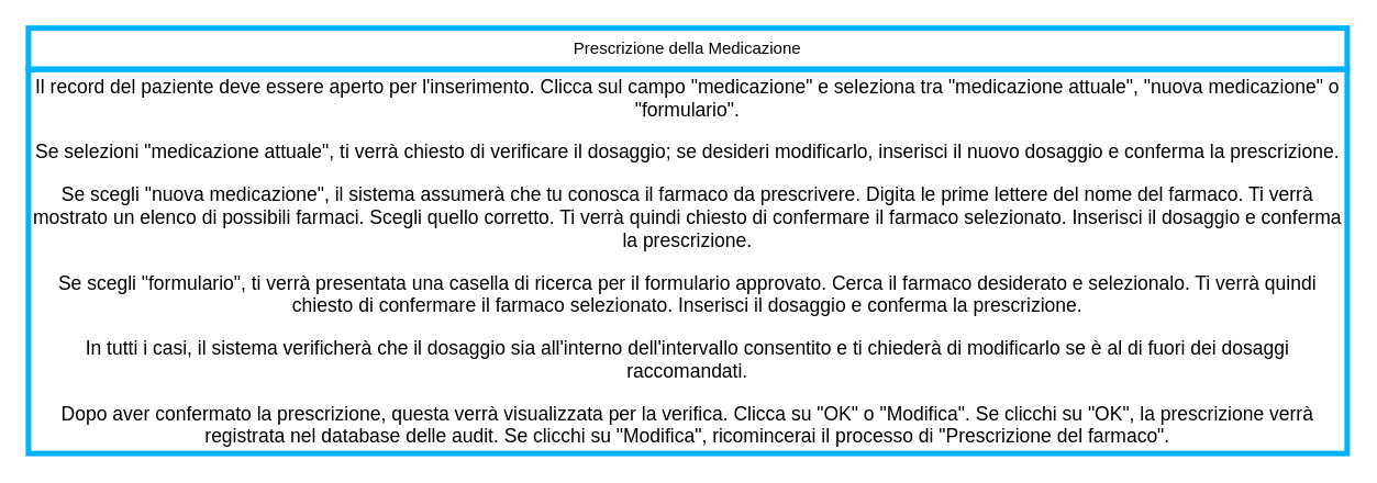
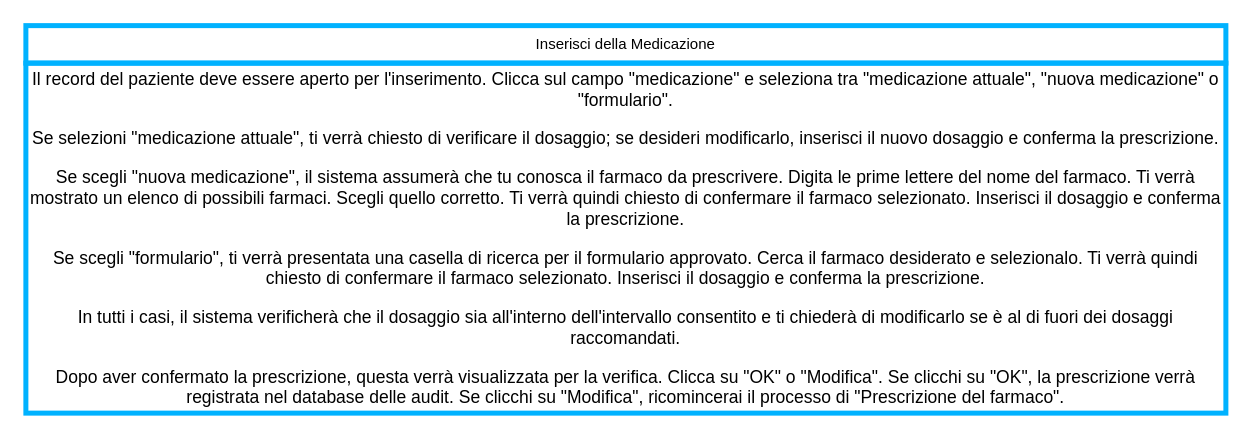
- <mxCell id="3" value="Prescrizione della Medicazione" style="rounded=0;whiteSpace=wrap;html=1;fillColor=none;strokeColor=#00B2FF;strokeWidth=4;" vertex="1" parent="1"><mxGeometry x="20" y="20" width="960" height="30" as="geometry" /></mxCell>
+ <mxCell id="3" value="Inserisci della Medicazione" style="rounded=0;whiteSpace=wrap;html=1;fillColor=none;strokeColor=#00B2FF;strokeWidth=4;" vertex="1" parent="1"><mxGeometry x="20" y="20" width="960" height="30" as="geometry" /></mxCell>
